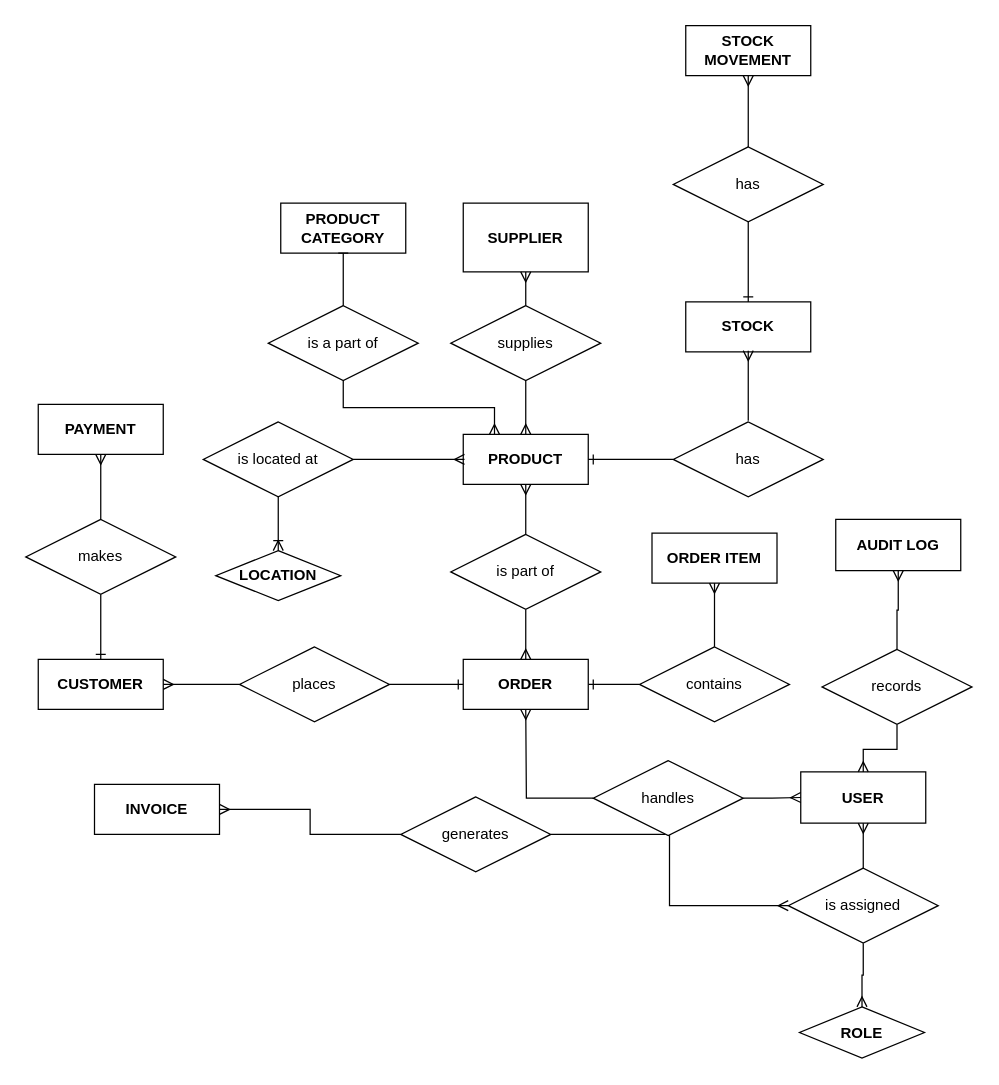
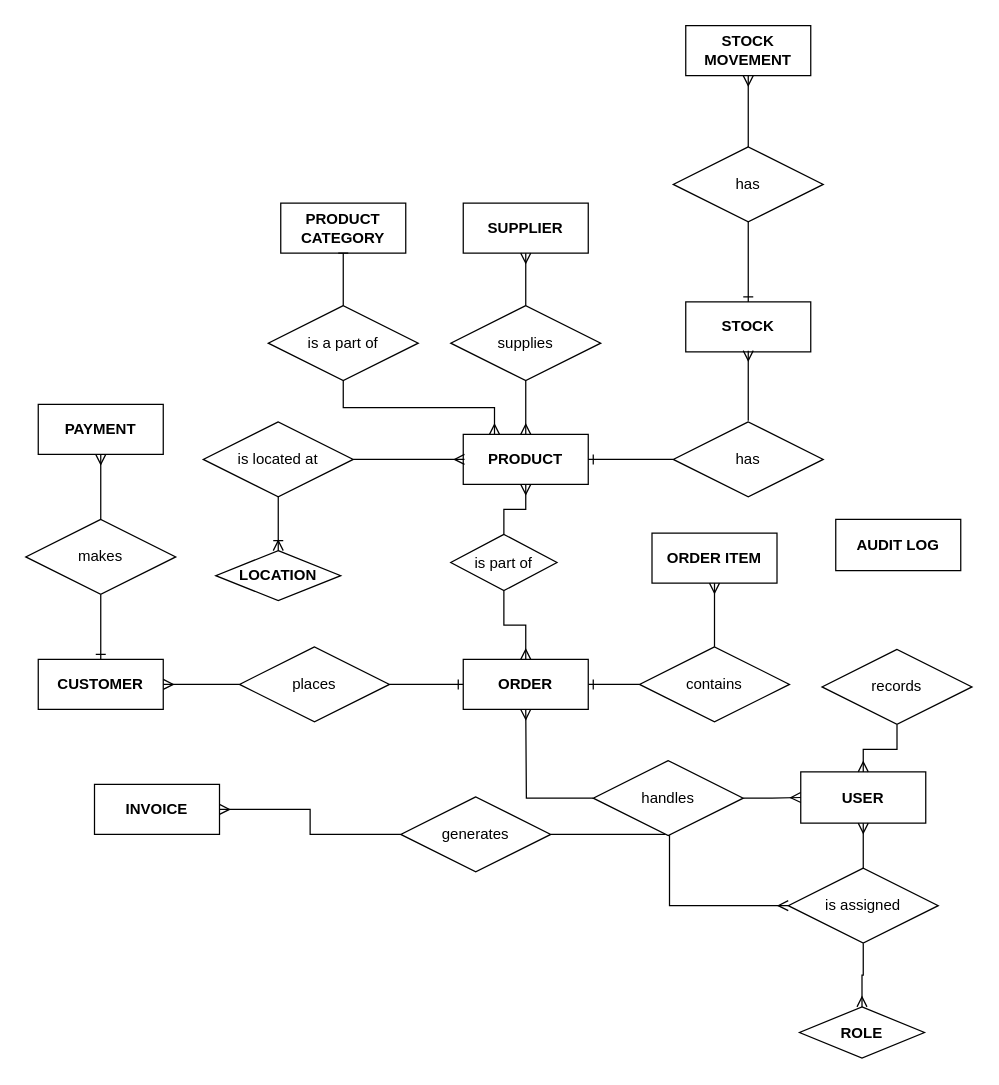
- <mxCell id="9" value="&lt;b&gt;SUPPLIER&lt;/b&gt;" style="whiteSpace=wrap;html=1;align=center;" parent="1" vertex="1"><mxGeometry x="370" y="162" width="100" height="55" as="geometry" /></mxCell>
+ <mxCell id="9" value="&lt;b&gt;SUPPLIER&lt;/b&gt;" style="whiteSpace=wrap;html=1;align=center;" parent="1" vertex="1"><mxGeometry x="370" y="162" width="100" height="40" as="geometry" /></mxCell>
- <mxCell id="6" value="is part of" style="shape=rhombus;perimeter=rhombusPerimeter;whiteSpace=wrap;html=1;align=center;flipH=1;" parent="1" vertex="1"><mxGeometry x="360" y="427" width="120" height="60" as="geometry" /></mxCell>
+ <mxCell id="6" value="is part of" style="shape=rhombus;perimeter=rhombusPerimeter;whiteSpace=wrap;html=1;align=center;flipH=1;" parent="1" vertex="1"><mxGeometry x="360" y="427" width="85" height="45" as="geometry" /></mxCell>
- <mxCell id="51" value="" style="edgeStyle=orthogonalEdgeStyle;rounded=0;orthogonalLoop=1;jettySize=auto;html=1;endArrow=ERmany;endFill=0;" edge="1" parent="1" source="53" target="54"><mxGeometry relative="1" as="geometry" /></mxCell>
